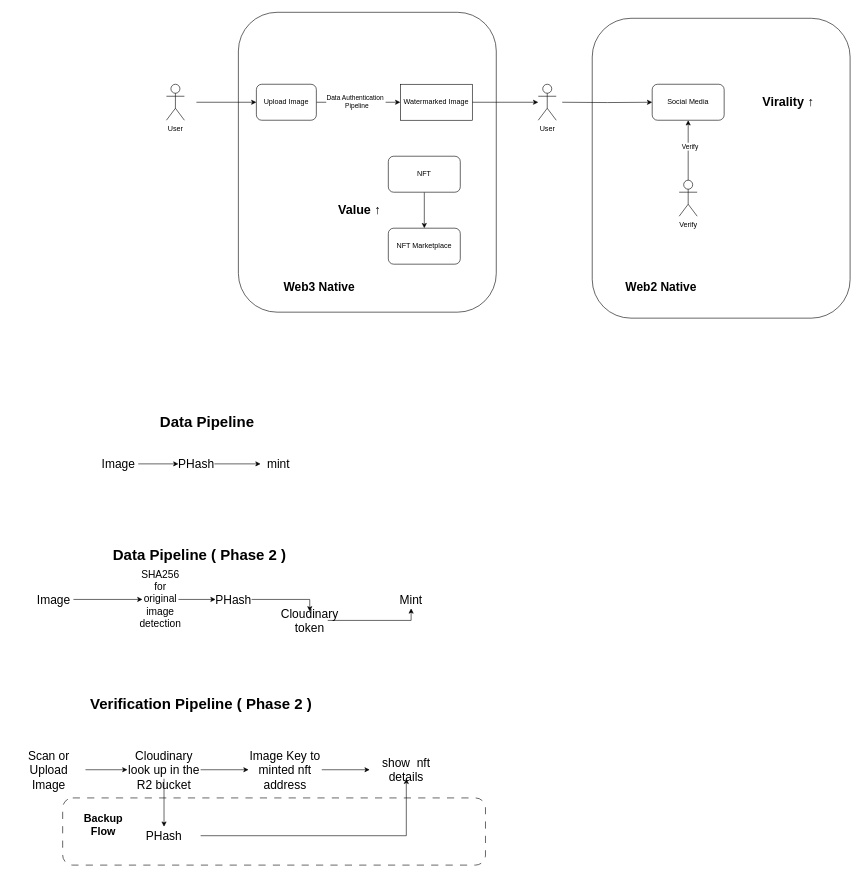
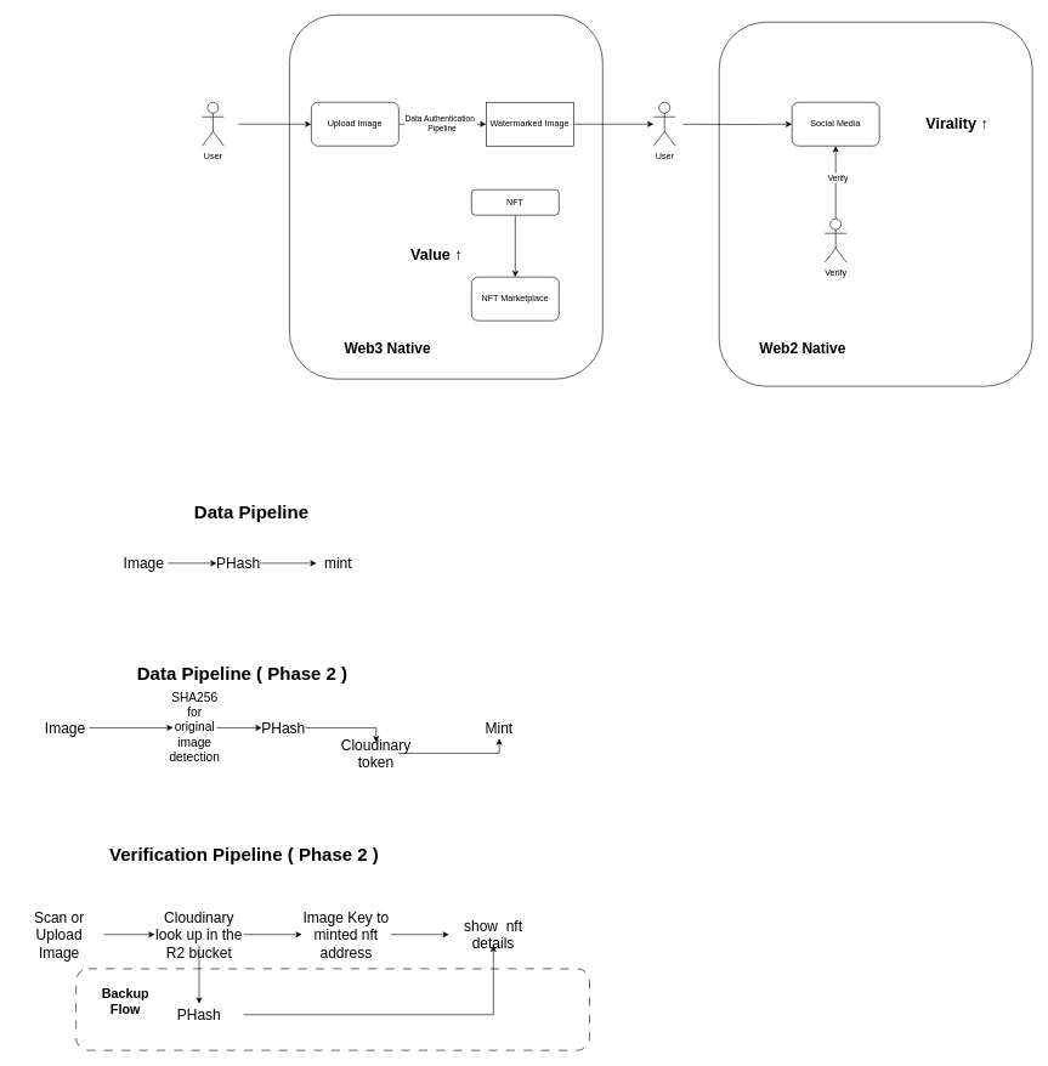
- <mxCell id="7" value="Upload Image" style="rounded=1;whiteSpace=wrap;html=1;" parent="1" vertex="1"><mxGeometry x="427" y="140" width="100" height="60" as="geometry" /></mxCell>
+ <mxCell id="7" value="Upload Image" style="rounded=1;whiteSpace=wrap;html=1;" parent="1" vertex="1"><mxGeometry x="427" y="140" width="120" height="60" as="geometry" /></mxCell>
- <mxCell id="11" value="NFT" style="rounded=1;whiteSpace=wrap;html=1;" parent="1" vertex="1"><mxGeometry x="647" y="260" width="120" height="60" as="geometry" /></mxCell>
+ <mxCell id="11" value="NFT" style="rounded=1;whiteSpace=wrap;html=1;" parent="1" vertex="1"><mxGeometry x="647" y="260" width="120" height="35" as="geometry" /></mxCell>
